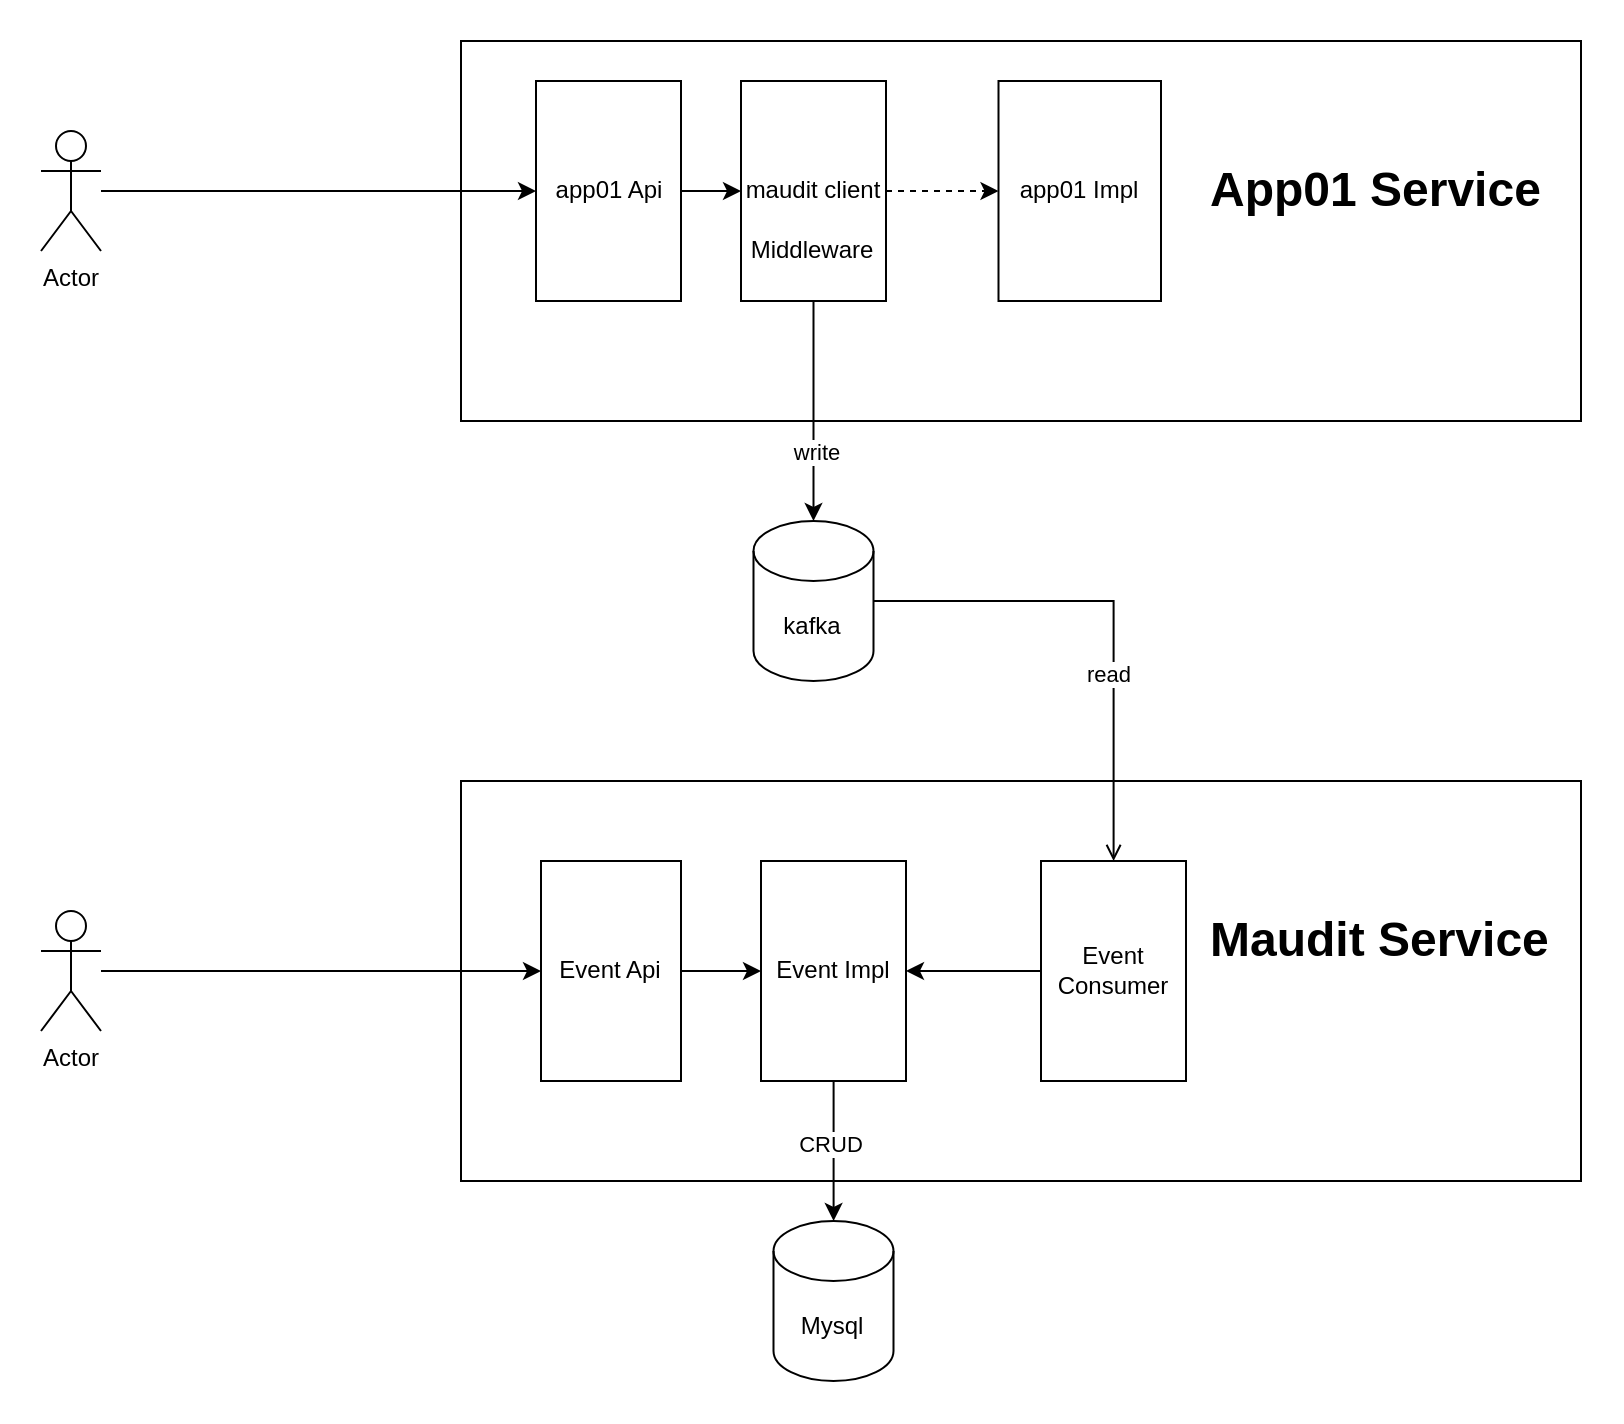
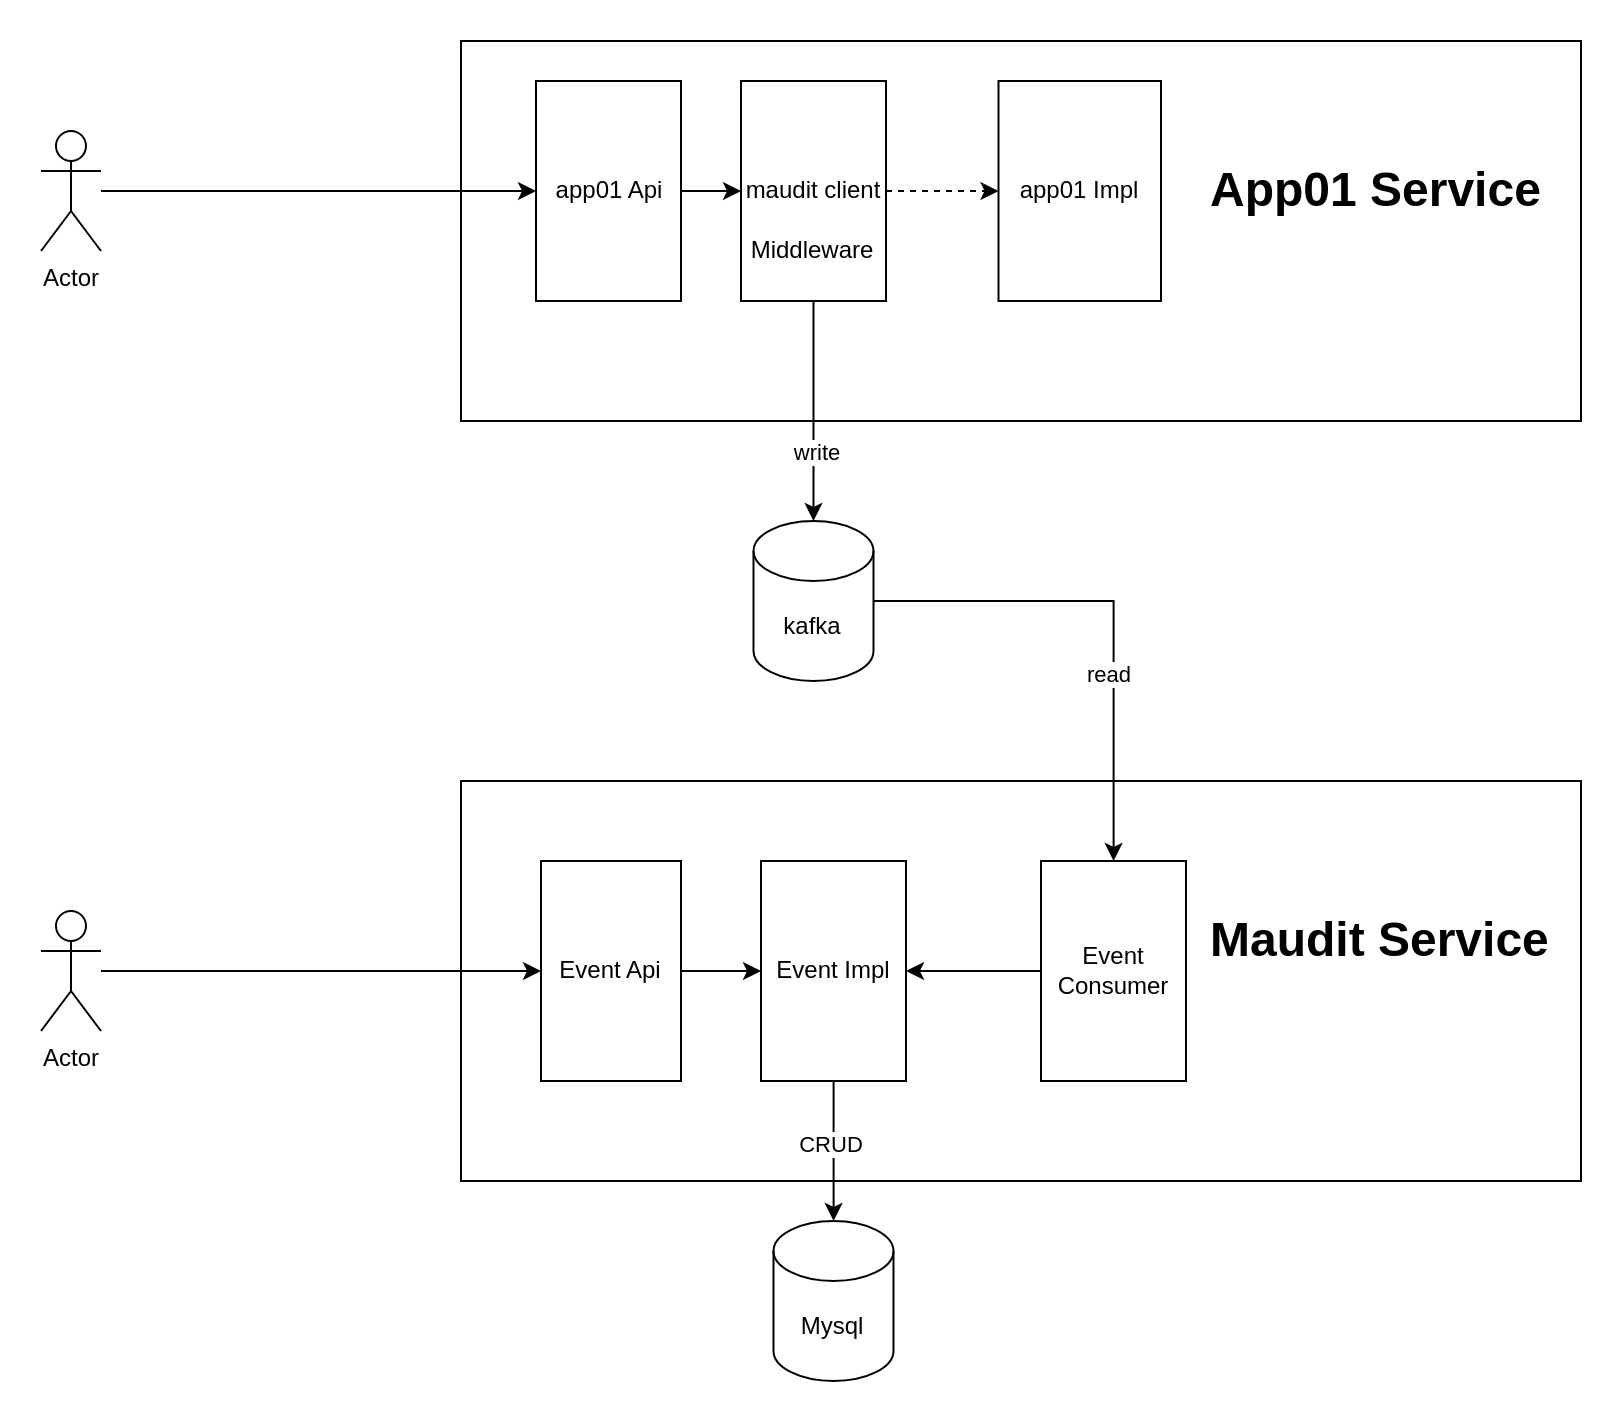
- <mxCell id="4" style="edgeStyle=orthogonalEdgeStyle;rounded=0;orthogonalLoop=1;jettySize=auto;html=1;endArrow=open;" edge="1" parent="1" source="6" target="17"><mxGeometry relative="1" as="geometry" /></mxCell>
+ <mxCell id="4" style="edgeStyle=orthogonalEdgeStyle;rounded=0;orthogonalLoop=1;jettySize=auto;html=1;" edge="1" parent="1" source="6" target="17"><mxGeometry relative="1" as="geometry" /></mxCell>
